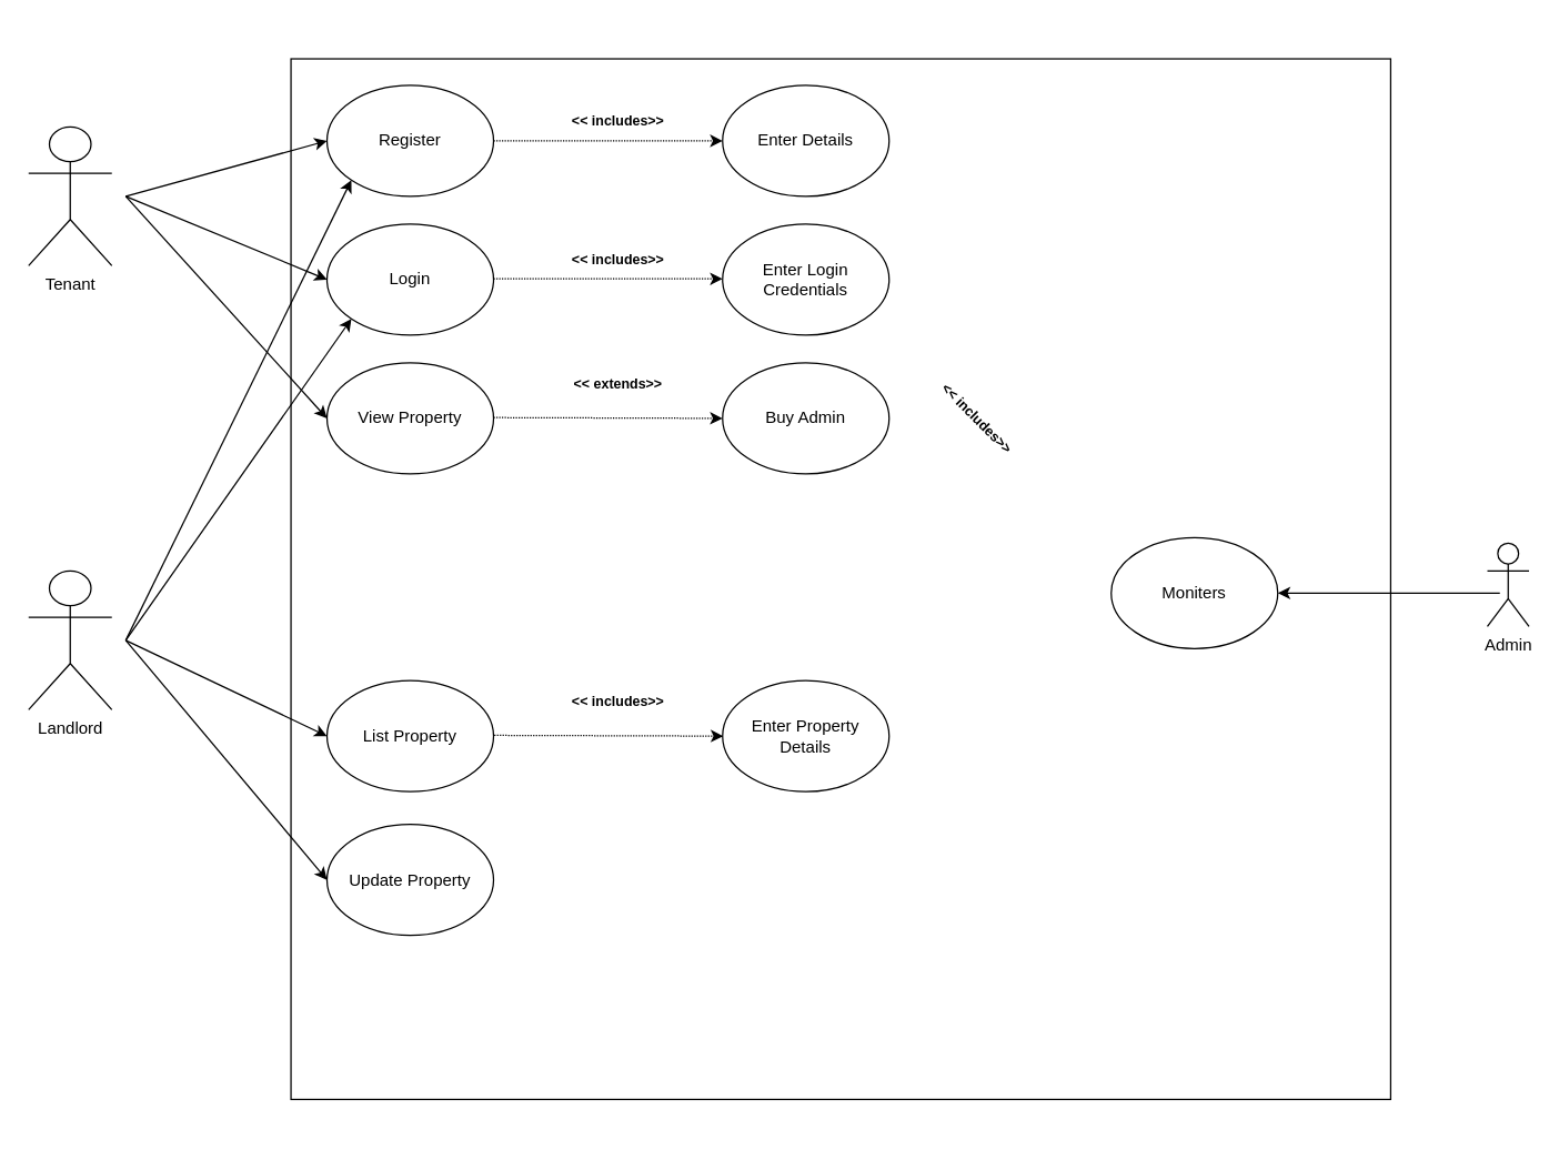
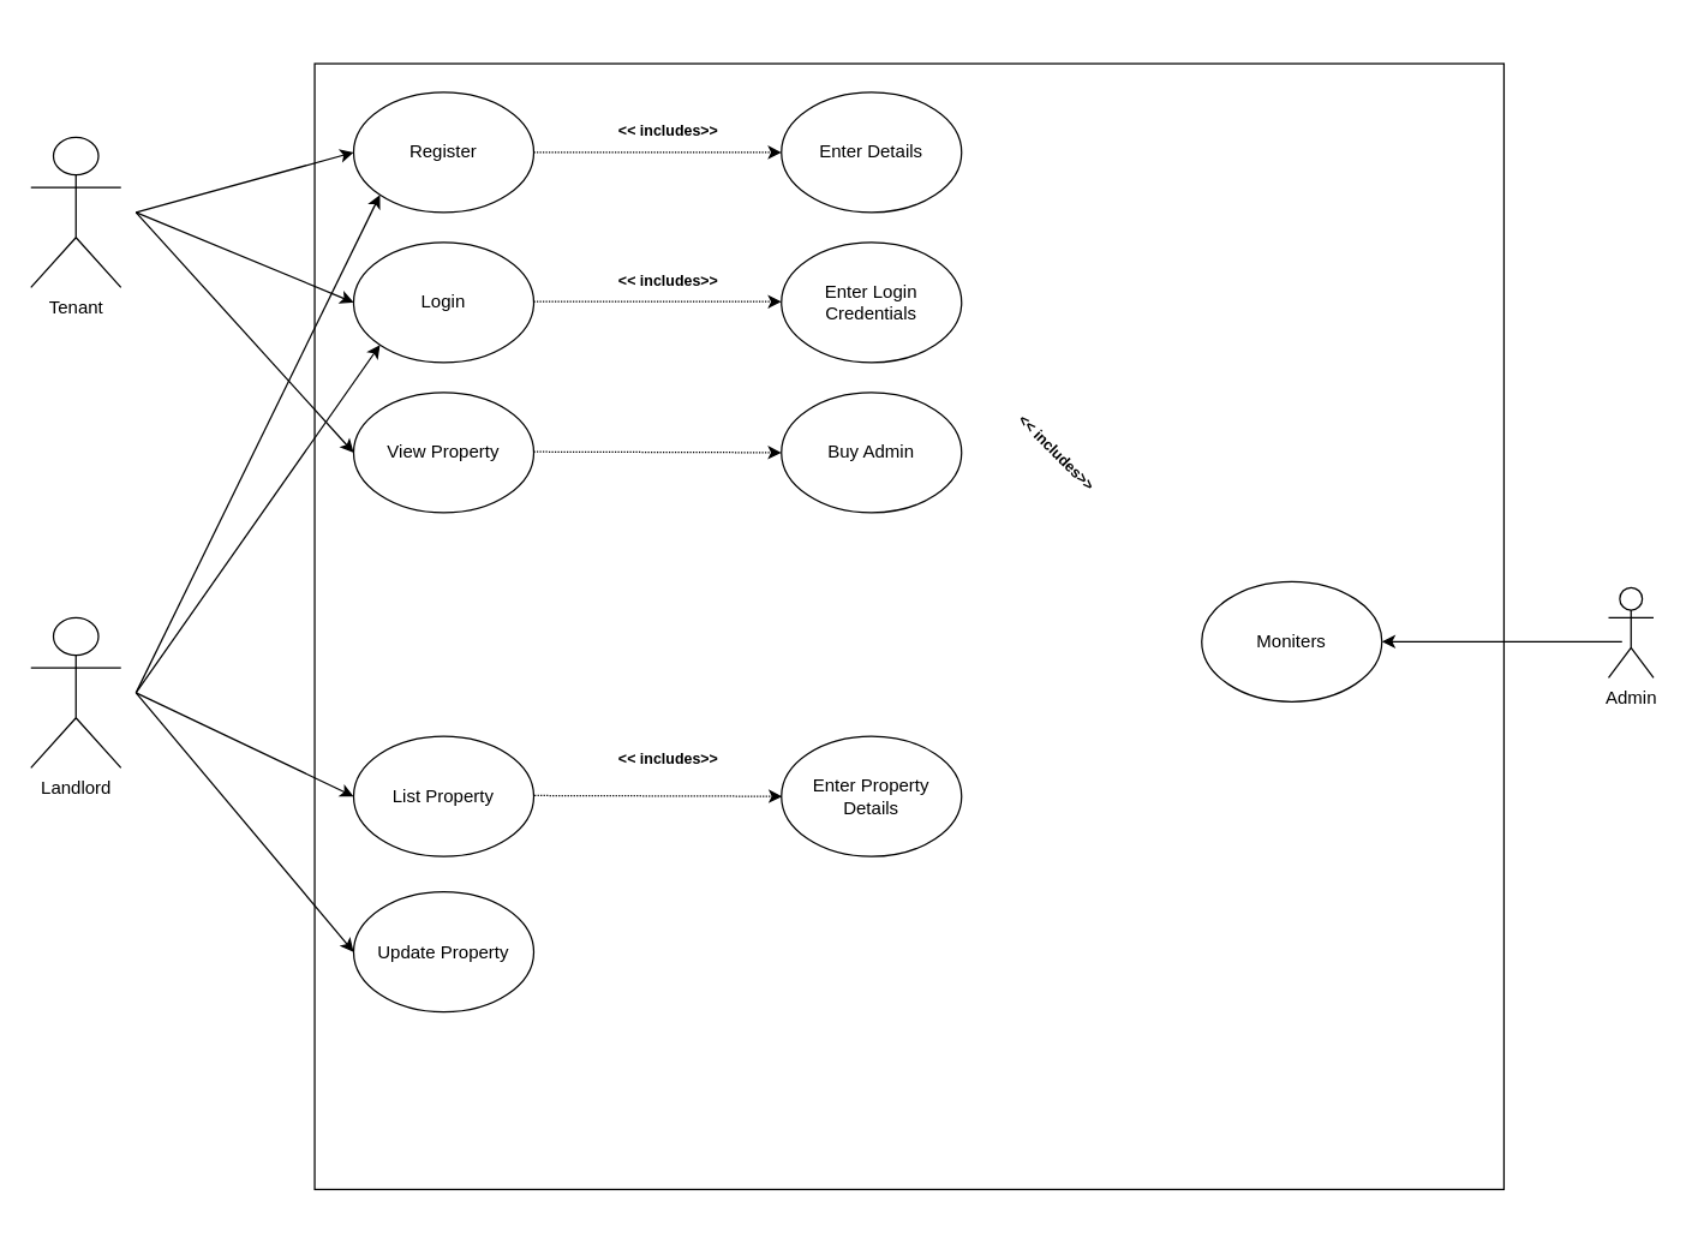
- <mxCell id="29" value="&lt;h5&gt;&amp;lt;&amp;lt; extends&amp;gt;&amp;gt;&lt;/h5&gt;" style="text;strokeColor=none;align=center;fillColor=none;html=1;verticalAlign=middle;whiteSpace=wrap;rounded=0;" vertex="1" parent="1"><mxGeometry x="400" y="261" width="90" height="30" as="geometry" /></mxCell>
